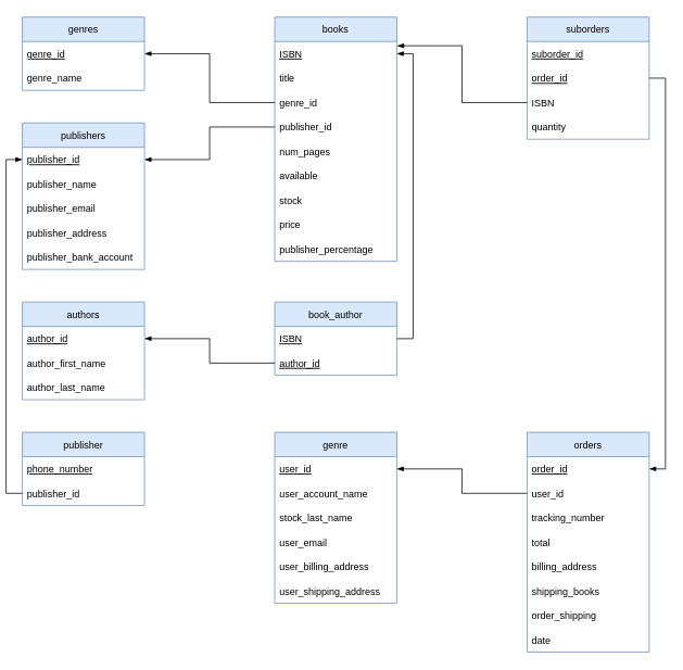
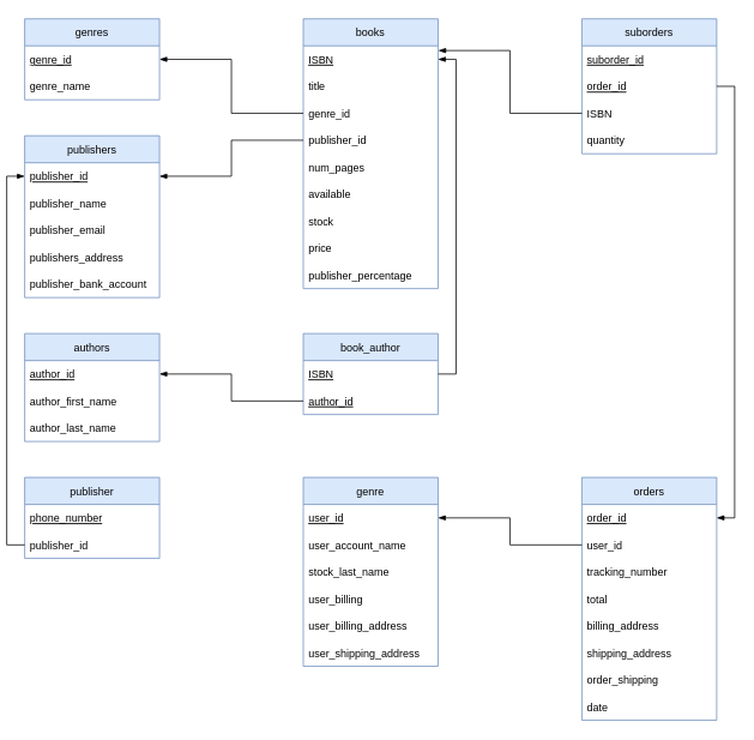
- <mxCell id="23" value="publisher_address" style="text;strokeColor=none;fillColor=none;align=left;verticalAlign=middle;spacingLeft=4;spacingRight=4;overflow=hidden;points=[[0,0.5],[1,0.5]];portConstraint=eastwest;rotatable=0;" vertex="1" parent="19"><mxGeometry y="120" width="150" height="30" as="geometry" /></mxCell>
+ <mxCell id="23" value="publishers_address" style="text;strokeColor=none;fillColor=none;align=left;verticalAlign=middle;spacingLeft=4;spacingRight=4;overflow=hidden;points=[[0,0.5],[1,0.5]];portConstraint=eastwest;rotatable=0;" vertex="1" parent="19"><mxGeometry y="120" width="150" height="30" as="geometry" /></mxCell>
- <mxCell id="46" value="user_email" style="text;strokeColor=none;fillColor=none;align=left;verticalAlign=middle;spacingLeft=4;spacingRight=4;overflow=hidden;points=[[0,0.5],[1,0.5]];portConstraint=eastwest;rotatable=0;" vertex="1" parent="42"><mxGeometry y="120" width="150" height="30" as="geometry" /></mxCell>
+ <mxCell id="46" value="user_billing" style="text;strokeColor=none;fillColor=none;align=left;verticalAlign=middle;spacingLeft=4;spacingRight=4;overflow=hidden;points=[[0,0.5],[1,0.5]];portConstraint=eastwest;rotatable=0;" vertex="1" parent="42"><mxGeometry y="120" width="150" height="30" as="geometry" /></mxCell>
- <mxCell id="39" value="shipping_books" style="text;strokeColor=none;fillColor=none;align=left;verticalAlign=middle;spacingLeft=4;spacingRight=4;overflow=hidden;points=[[0,0.5],[1,0.5]];portConstraint=eastwest;rotatable=0;" vertex="1" parent="33"><mxGeometry y="180" width="150" height="30" as="geometry" /></mxCell>
+ <mxCell id="39" value="shipping_address" style="text;strokeColor=none;fillColor=none;align=left;verticalAlign=middle;spacingLeft=4;spacingRight=4;overflow=hidden;points=[[0,0.5],[1,0.5]];portConstraint=eastwest;rotatable=0;" vertex="1" parent="33"><mxGeometry y="180" width="150" height="30" as="geometry" /></mxCell>
